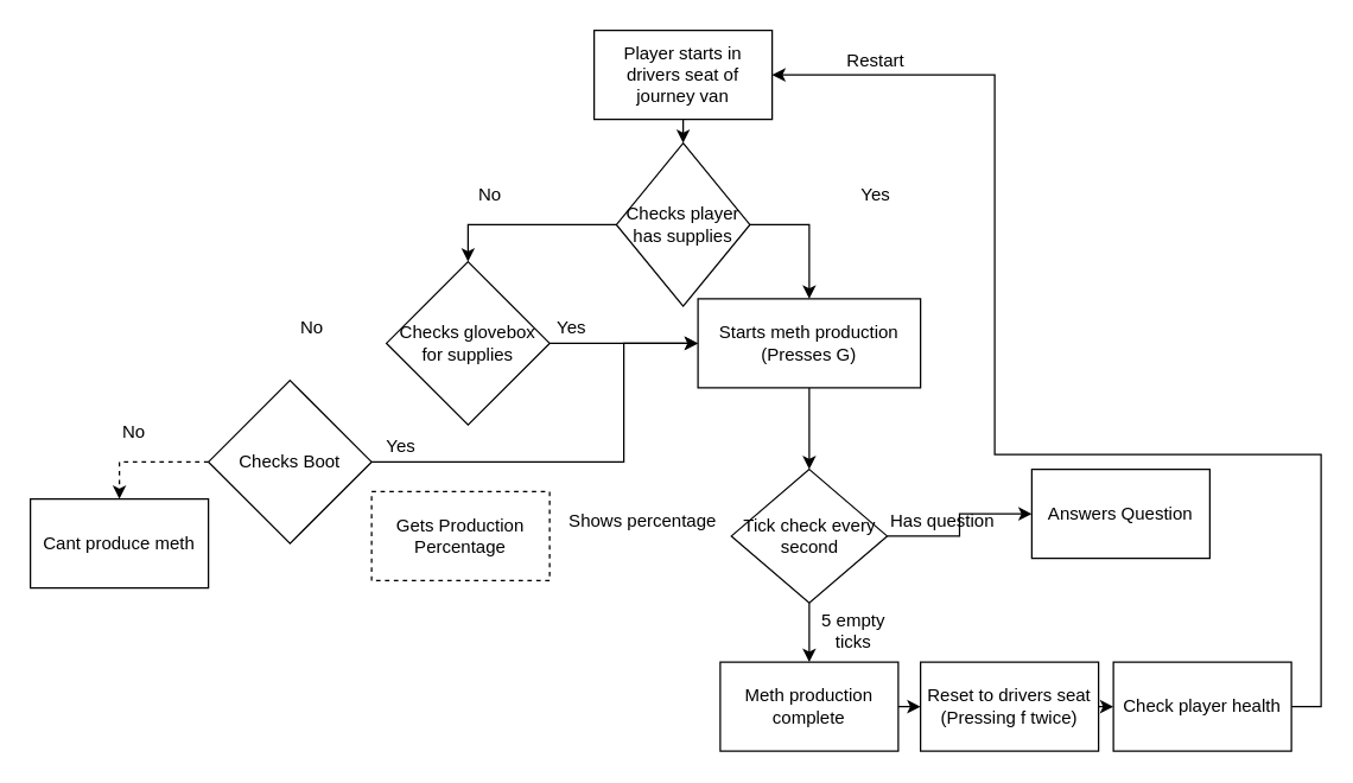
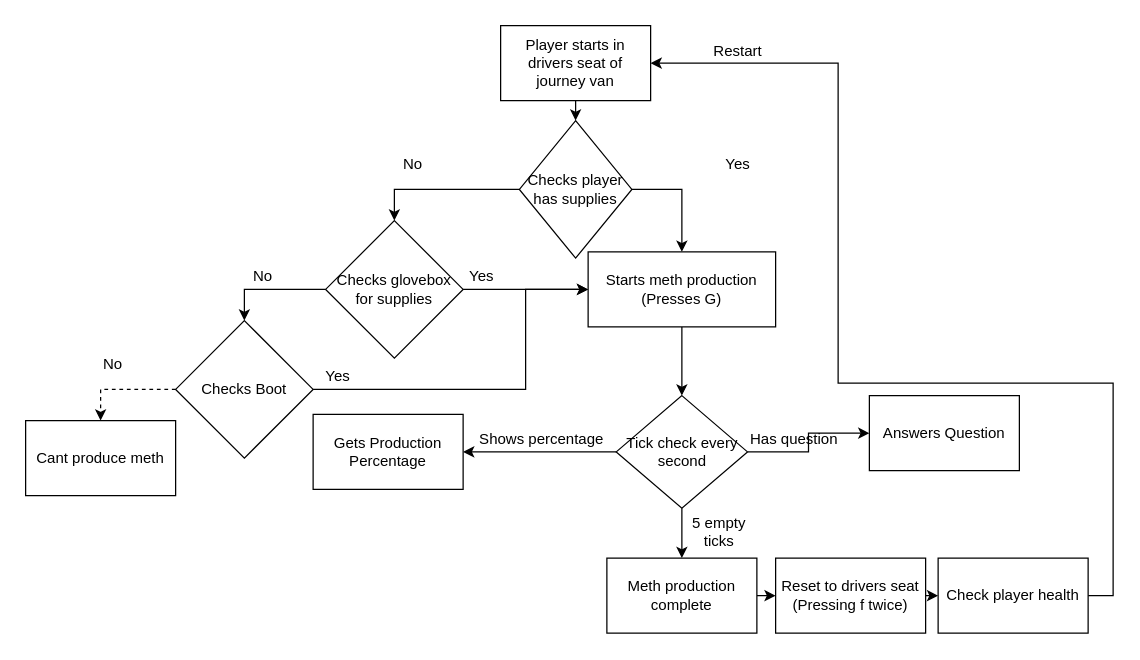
+ <mxCell id="9" style="edgeStyle=orthogonalEdgeStyle;rounded=0;orthogonalLoop=1;jettySize=auto;html=1;exitX=0;exitY=0.5;exitDx=0;exitDy=0;entryX=0.5;entryY=0;entryDx=0;entryDy=0;" edge="1" parent="1" source="11" target="16"><mxGeometry relative="1" as="geometry" /></mxCell>
- <mxCell id="27" value="Gets Production Percentage" style="rounded=0;whiteSpace=wrap;html=1;dashed=1;" vertex="1" parent="1"><mxGeometry x="250" y="331" width="120" height="60" as="geometry" /></mxCell>
+ <mxCell id="27" value="Gets Production Percentage" style="rounded=0;whiteSpace=wrap;html=1;" vertex="1" parent="1"><mxGeometry x="250" y="331" width="120" height="60" as="geometry" /></mxCell>
+ <mxCell id="21" style="edgeStyle=orthogonalEdgeStyle;rounded=0;orthogonalLoop=1;jettySize=auto;html=1;exitX=0;exitY=0.5;exitDx=0;exitDy=0;entryX=1;entryY=0.5;entryDx=0;entryDy=0;" edge="1" parent="1" source="23" target="27"><mxGeometry relative="1" as="geometry" /></mxCell>
